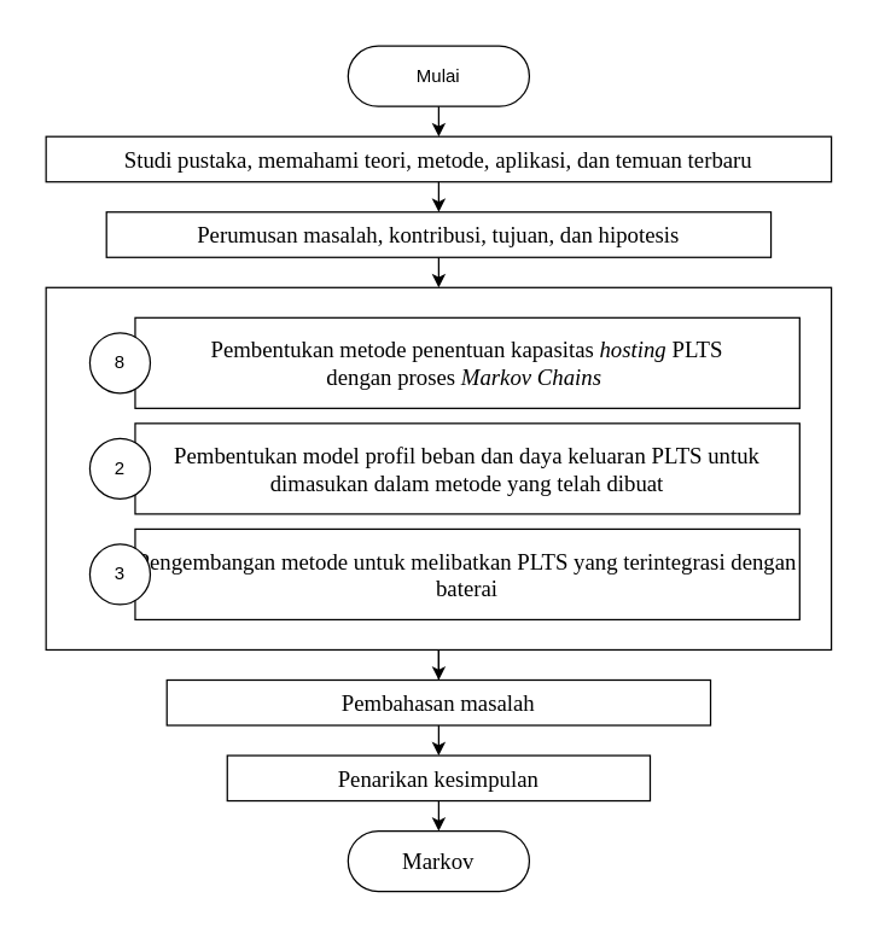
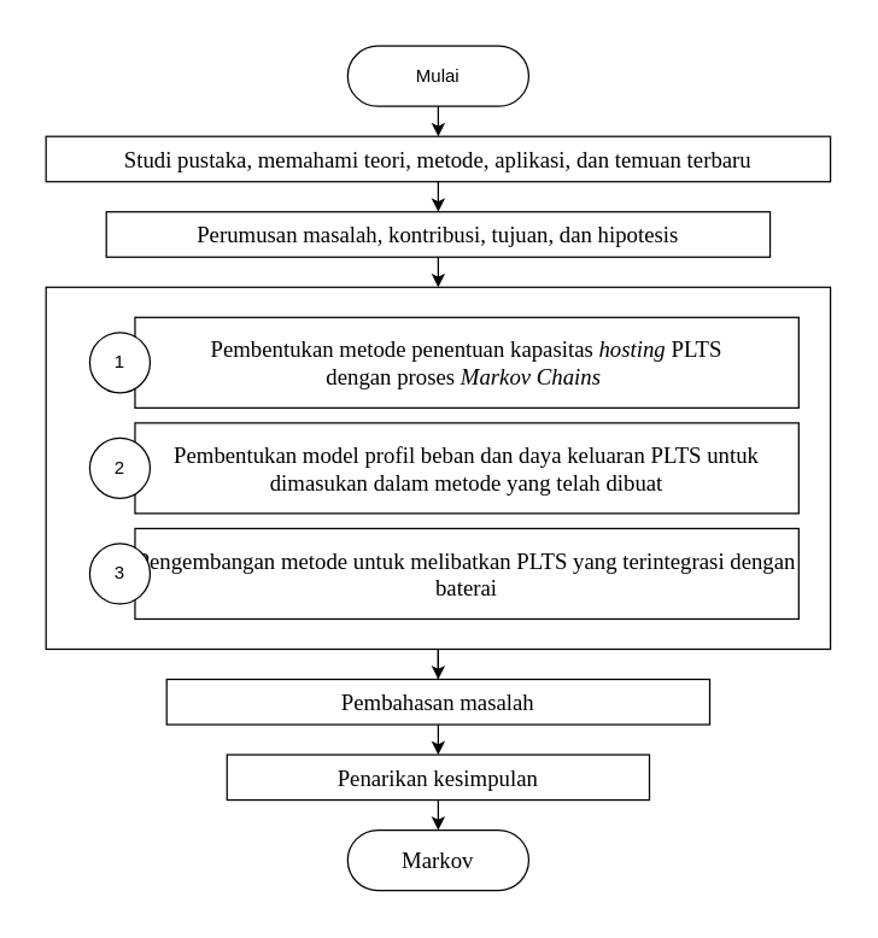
- <mxCell id="8" value="8" style="ellipse;whiteSpace=wrap;html=1;aspect=fixed;" parent="1" vertex="1"><mxGeometry x="59" y="220" width="40" height="40" as="geometry" /></mxCell>
+ <mxCell id="8" value="1" style="ellipse;whiteSpace=wrap;html=1;aspect=fixed;" parent="1" vertex="1"><mxGeometry x="59" y="220" width="40" height="40" as="geometry" /></mxCell>
